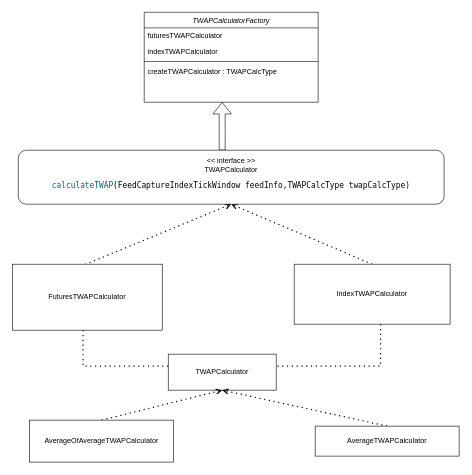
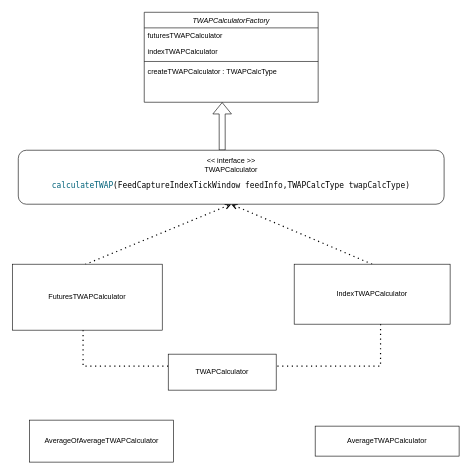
- <mxCell id="16" value="" style="endArrow=open;dashed=1;html=1;dashPattern=1 3;strokeWidth=2;rounded=0;entryX=0.5;entryY=1;entryDx=0;entryDy=0;exitX=0.5;exitY=0;exitDx=0;exitDy=0;" edge="1" parent="1" source="18" target="15"><mxGeometry width="50" height="50" relative="1" as="geometry"><mxPoint x="130" y="959" as="sourcePoint" /><mxPoint x="361" y="800" as="targetPoint" /></mxGeometry></mxCell>
- <mxCell id="17" value="" style="endArrow=open;dashed=1;html=1;dashPattern=1 3;strokeWidth=2;rounded=0;entryX=0.5;entryY=1;entryDx=0;entryDy=0;exitX=0.5;exitY=0;exitDx=0;exitDy=0;" edge="1" parent="1" source="19" target="15"><mxGeometry width="50" height="50" relative="1" as="geometry"><mxPoint x="580" y="720" as="sourcePoint" /><mxPoint x="370" y="800" as="targetPoint" /></mxGeometry></mxCell>
